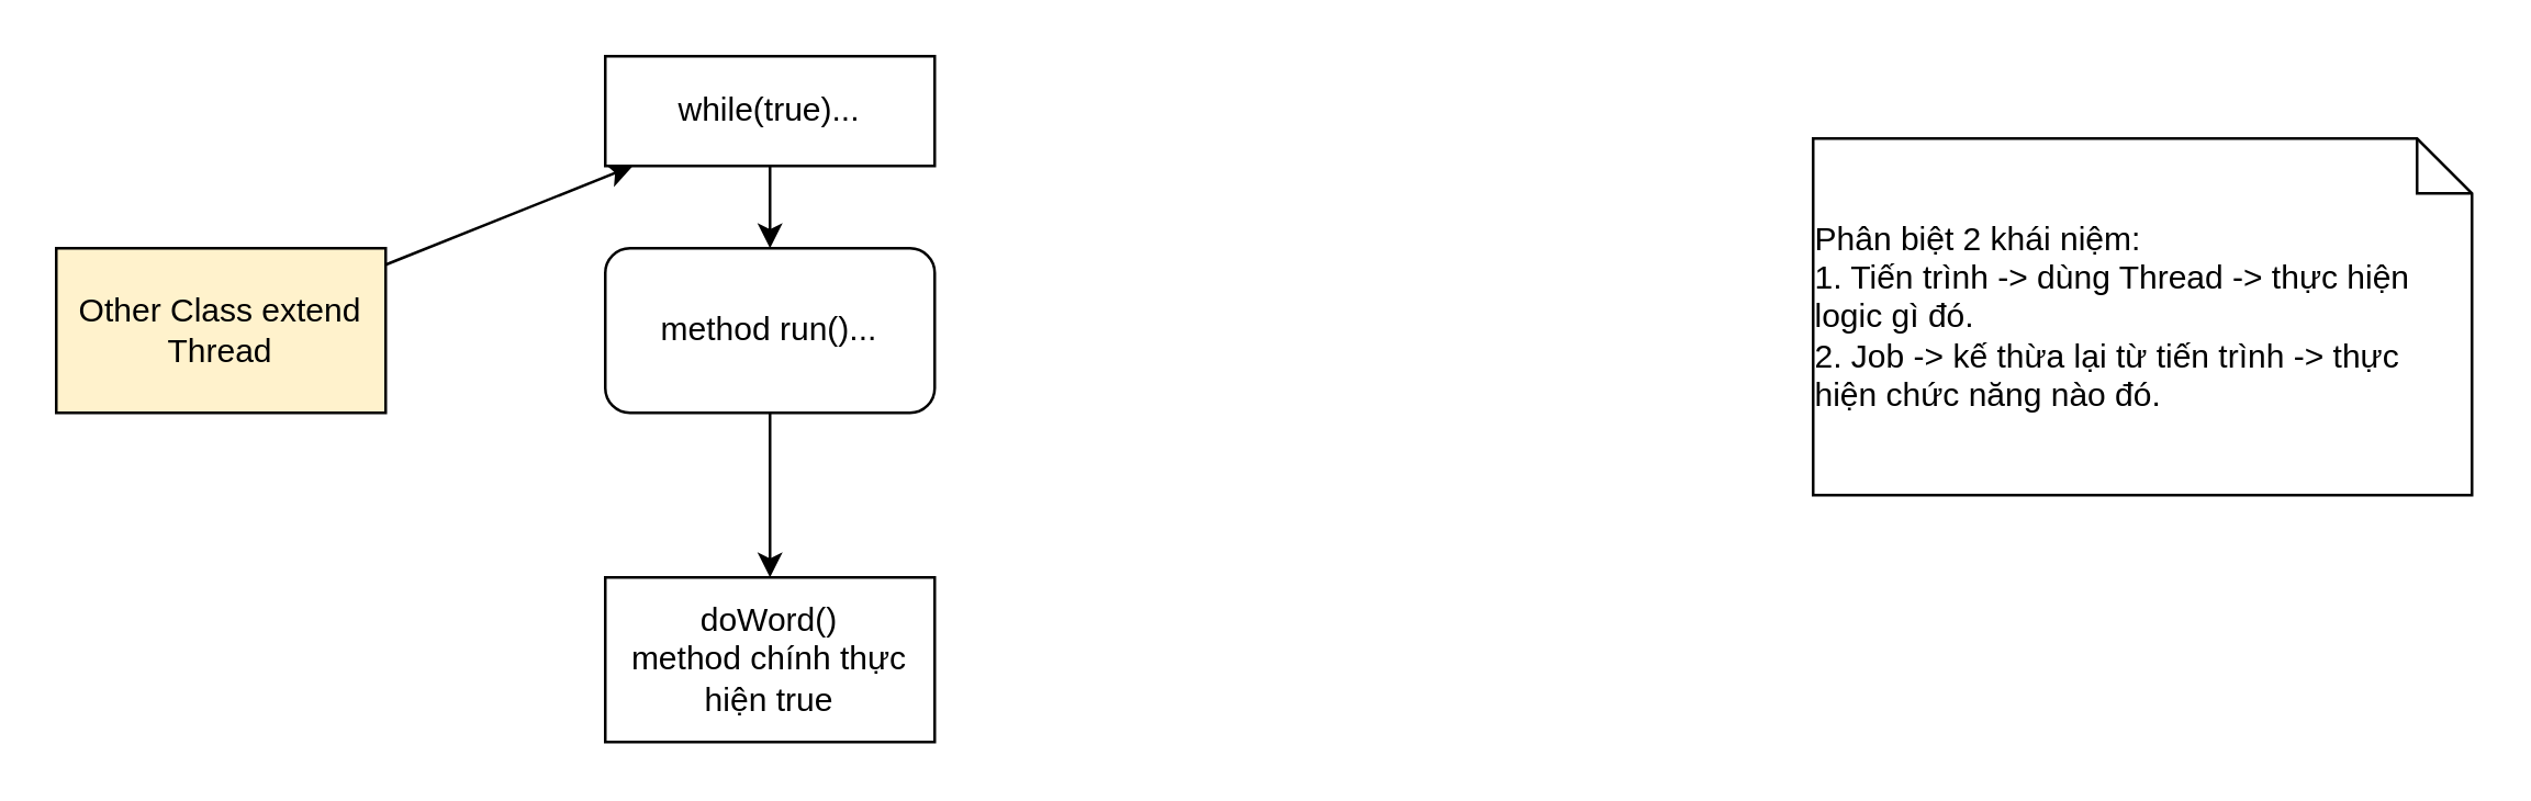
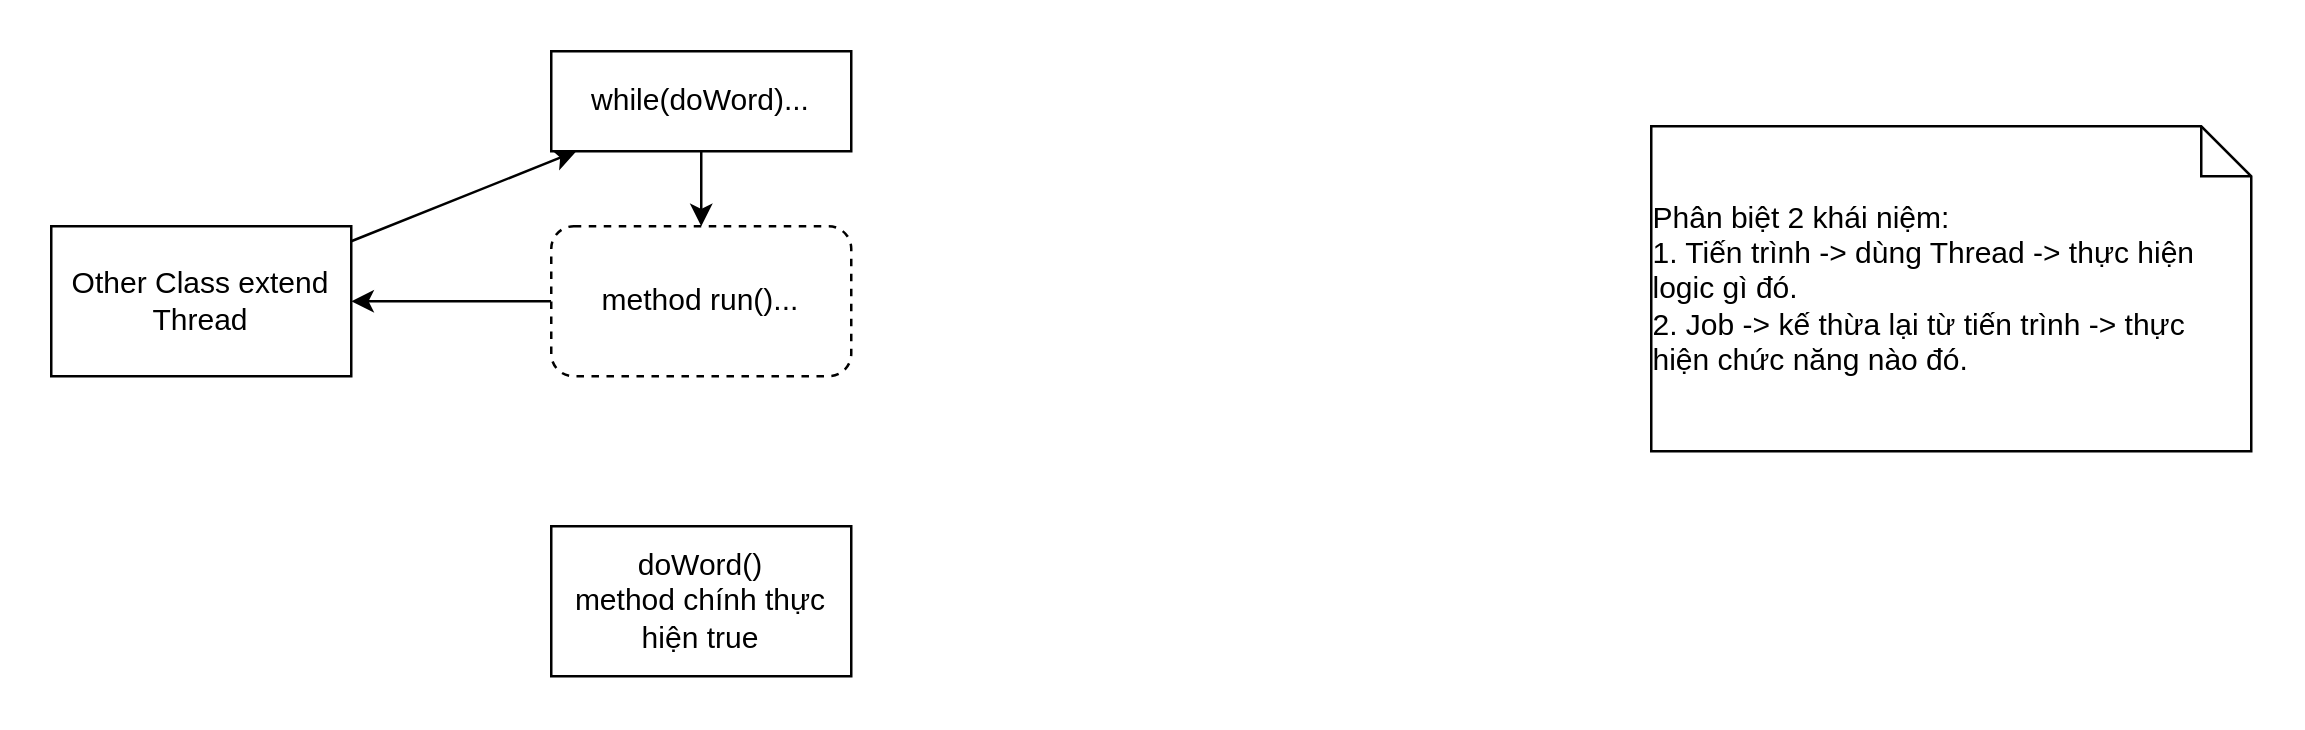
- <mxCell id="9" value="while(true)..." style="rounded=0;whiteSpace=wrap;html=1;" vertex="1" parent="1"><mxGeometry x="220" y="20" width="120" height="40" as="geometry" /></mxCell>
+ <mxCell id="9" value="while(doWord)..." style="rounded=0;whiteSpace=wrap;html=1;" vertex="1" parent="1"><mxGeometry x="220" y="20" width="120" height="40" as="geometry" /></mxCell>
- <mxCell id="3" value="Other Class extend Thread" style="rounded=0;whiteSpace=wrap;html=1;fillColor=#fff2cc;" vertex="1" parent="1"><mxGeometry x="20" y="90" width="120" height="60" as="geometry" /></mxCell>
+ <mxCell id="3" value="Other Class extend Thread" style="rounded=0;whiteSpace=wrap;html=1;" vertex="1" parent="1"><mxGeometry x="20" y="90" width="120" height="60" as="geometry" /></mxCell>
- <mxCell id="5" value="method run()..." style="rounded=1;whiteSpace=wrap;html=1;" vertex="1" parent="1"><mxGeometry x="220" y="90" width="120" height="60" as="geometry" /></mxCell>
+ <mxCell id="5" value="method run()..." style="rounded=1;whiteSpace=wrap;html=1;dashed=1;" vertex="1" parent="1"><mxGeometry x="220" y="90" width="120" height="60" as="geometry" /></mxCell>
- <mxCell id="4" style="rounded=0;orthogonalLoop=1;jettySize=auto;html=1;" edge="1" parent="1" source="5" target="6"><mxGeometry relative="1" as="geometry" /></mxCell>
+ <mxCell id="4" style="rounded=0;orthogonalLoop=1;jettySize=auto;html=1;" edge="1" parent="1" source="5" target="3"><mxGeometry relative="1" as="geometry" /></mxCell>
